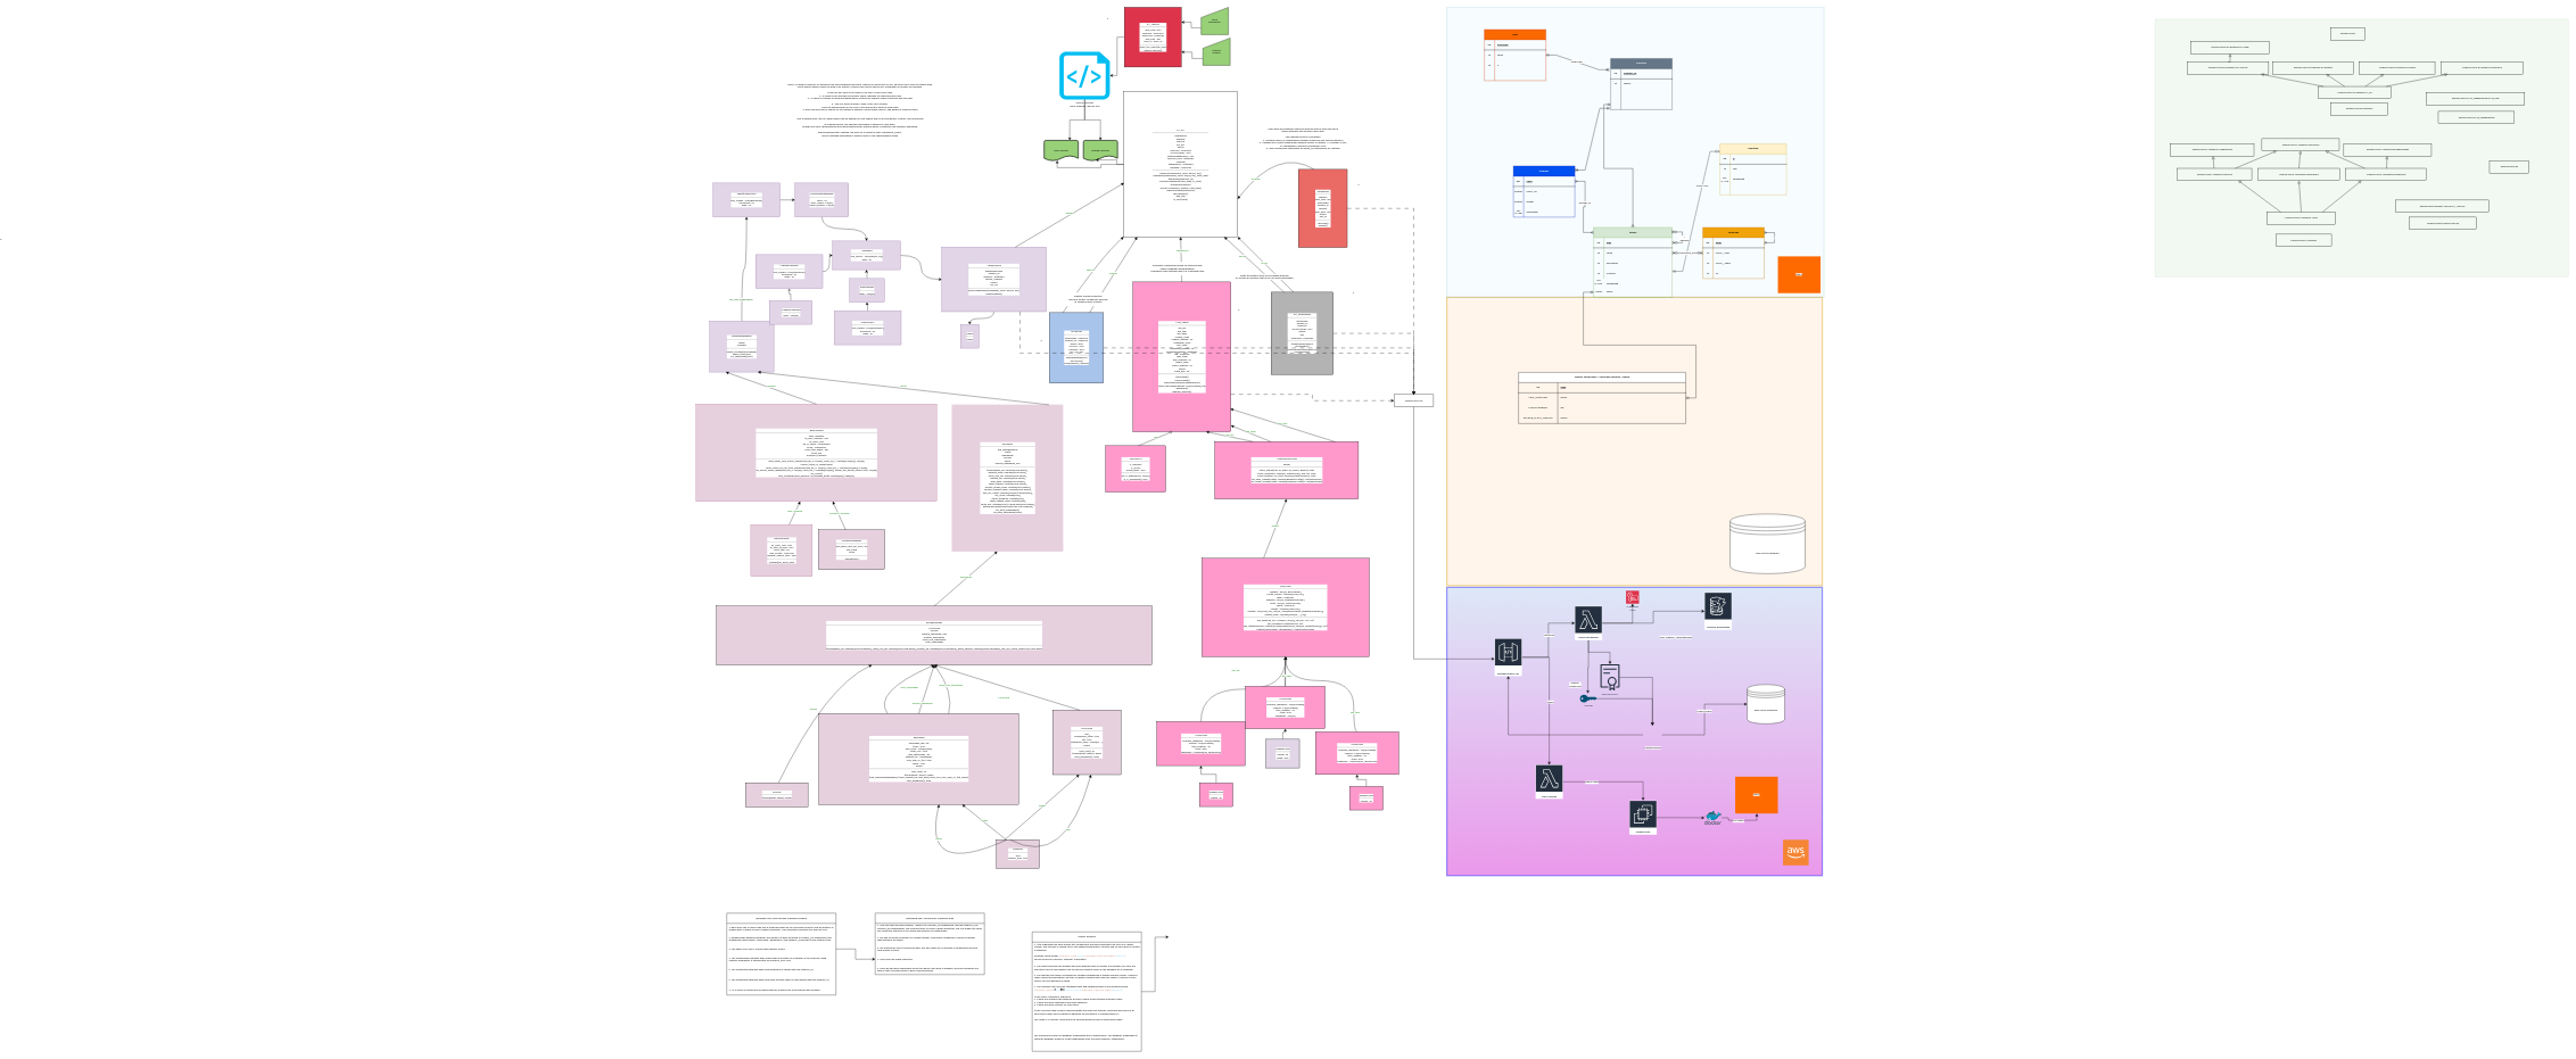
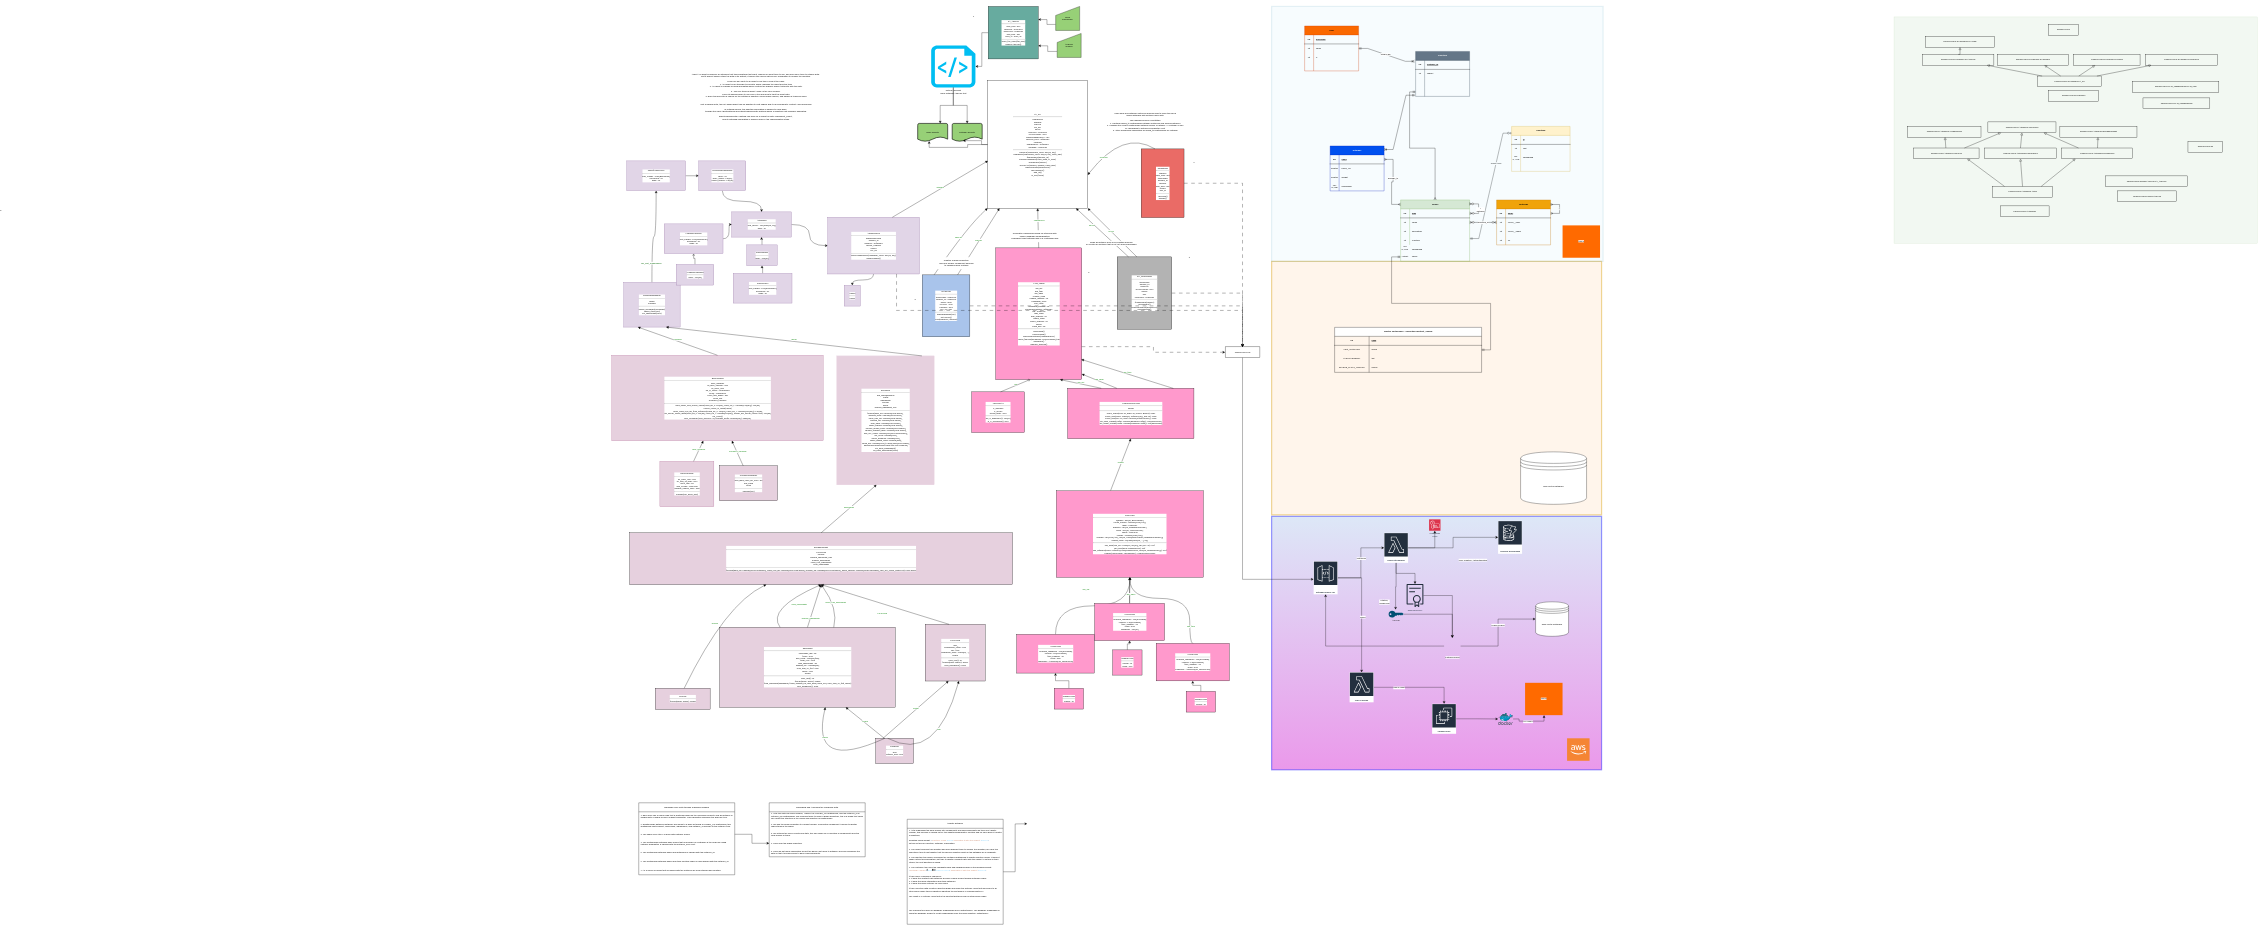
- <mxCell id="44" value="&lt;font face=&quot;Times New Roman,serif&quot; color=&quot;#000000&quot;&gt;PA_Analysis&lt;/font&gt;&lt;hr&gt;&lt;div&gt;&lt;font face=&quot;Times New Roman,serif&quot; color=&quot;#000000&quot;&gt;gene_Data : dict&lt;br&gt;pathGene : NoneType&lt;br&gt;pathGroup : NoneType&lt;br&gt;path_Data : dict&lt;br&gt;write_to : bytes, str&lt;/font&gt;&lt;/div&gt;&lt;hr&gt;&lt;div&gt;&lt;font face=&quot;Times New Roman,serif&quot; color=&quot;#000000&quot;&gt;check_file_exists(file_path)&lt;br&gt;pathwayAnalysis()&lt;/font&gt;&lt;/div&gt;" style="verticalAlign=middle;html=1;rounded=0;labelBackgroundColor=default;strokeColor=black;fillColor=#dd344c;strokeWidth=1;dashed=0;fontSize=7;" parent="1" vertex="1"><mxGeometry x="3082" y="20" width="167" height="175" as="geometry" /></mxCell>
+ <mxCell id="44" value="&lt;font face=&quot;Times New Roman,serif&quot; color=&quot;#000000&quot;&gt;PA_Analysis&lt;/font&gt;&lt;hr&gt;&lt;div&gt;&lt;font face=&quot;Times New Roman,serif&quot; color=&quot;#000000&quot;&gt;gene_Data : dict&lt;br&gt;pathGene : NoneType&lt;br&gt;pathGroup : NoneType&lt;br&gt;path_Data : dict&lt;br&gt;write_to : bytes, str&lt;/font&gt;&lt;/div&gt;&lt;hr&gt;&lt;div&gt;&lt;font face=&quot;Times New Roman,serif&quot; color=&quot;#000000&quot;&gt;check_file_exists(file_path)&lt;br&gt;pathwayAnalysis()&lt;/font&gt;&lt;/div&gt;" style="verticalAlign=middle;html=1;rounded=0;labelBackgroundColor=default;strokeColor=black;fillColor=#67AB9F;strokeWidth=1;dashed=0;fontSize=7;" parent="1" vertex="1"><mxGeometry x="3082" y="20" width="167" height="175" as="geometry" /></mxCell>
- <mxCell id="54" value="&lt;font face=&quot;Times New Roman,serif&quot; color=&quot;#000000&quot;&gt;SummaryState&lt;/font&gt;&lt;hr&gt;&lt;div&gt;&lt;font face=&quot;Times New Roman,serif&quot; color=&quot;#000000&quot;&gt;content : str&lt;br&gt;retain : bool&lt;/font&gt;&lt;/div&gt;" style="verticalAlign=middle;html=1;rounded=0;labelBackgroundColor=default;strokeColor=black;fillColor=#e1d5e7;strokeWidth=1;dashed=0;fontSize=7;" parent="1" vertex="1"><mxGeometry x="3497" y="2165.26" width="98" height="84" as="geometry" /></mxCell>
+ <mxCell id="54" value="&lt;font face=&quot;Times New Roman,serif&quot; color=&quot;#000000&quot;&gt;SummaryState&lt;/font&gt;&lt;hr&gt;&lt;div&gt;&lt;font face=&quot;Times New Roman,serif&quot; color=&quot;#000000&quot;&gt;content : str&lt;br&gt;retain : bool&lt;/font&gt;&lt;/div&gt;" style="verticalAlign=middle;html=1;rounded=0;labelBackgroundColor=default;strokeColor=black;fillColor=#FF99CC;strokeWidth=1;dashed=0;fontSize=7;" parent="1" vertex="1"><mxGeometry x="3497" y="2165.26" width="98" height="84" as="geometry" /></mxCell>
